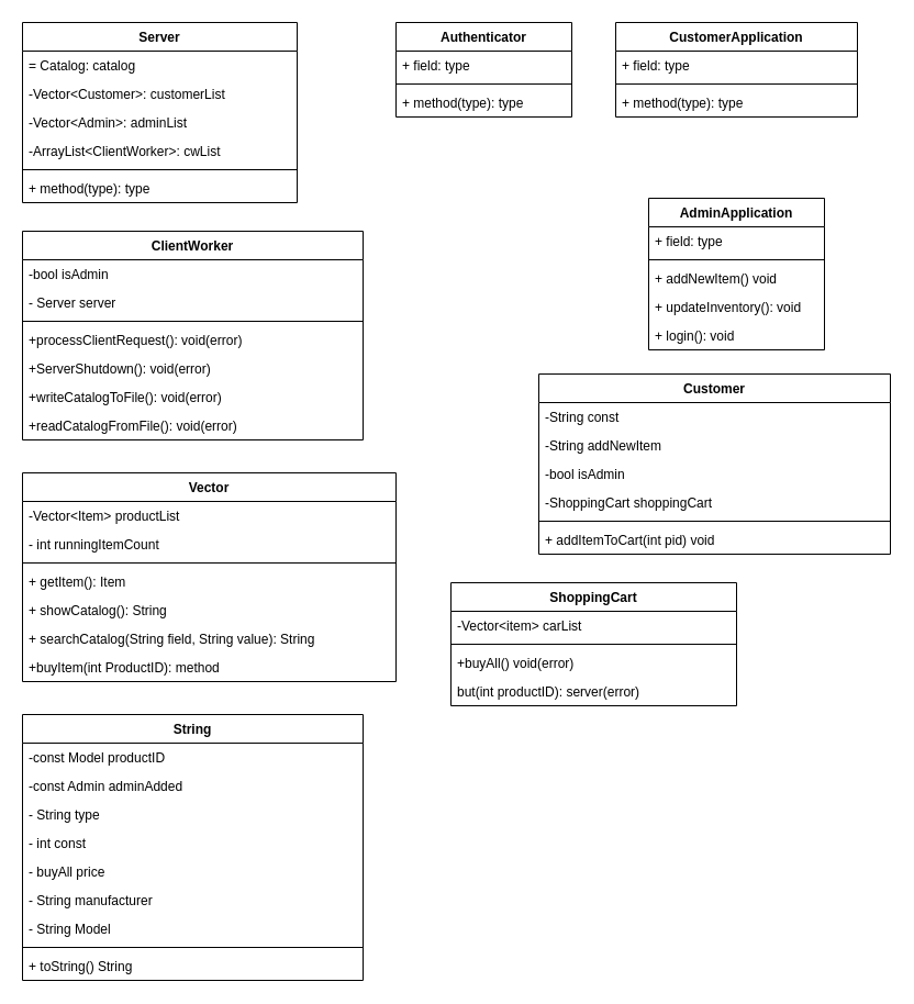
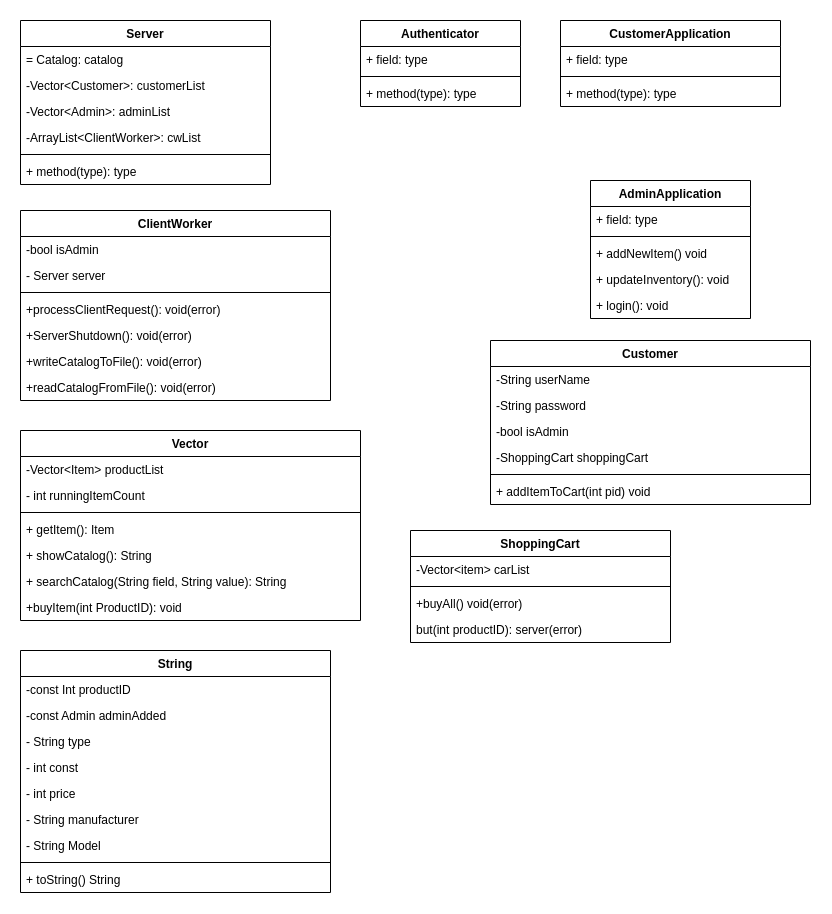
- <mxCell id="36" value="-String const" style="text;strokeColor=none;fillColor=none;align=left;verticalAlign=top;spacingLeft=4;spacingRight=4;overflow=hidden;rotatable=0;points=[[0,0.5],[1,0.5]];portConstraint=eastwest;" vertex="1" parent="35"><mxGeometry y="26" width="320" height="26" as="geometry" /></mxCell>
+ <mxCell id="36" value="-String userName" style="text;strokeColor=none;fillColor=none;align=left;verticalAlign=top;spacingLeft=4;spacingRight=4;overflow=hidden;rotatable=0;points=[[0,0.5],[1,0.5]];portConstraint=eastwest;" vertex="1" parent="35"><mxGeometry y="26" width="320" height="26" as="geometry" /></mxCell>
- <mxCell id="37" value="-String addNewItem" style="text;strokeColor=none;fillColor=none;align=left;verticalAlign=top;spacingLeft=4;spacingRight=4;overflow=hidden;rotatable=0;points=[[0,0.5],[1,0.5]];portConstraint=eastwest;" vertex="1" parent="35"><mxGeometry y="52" width="320" height="26" as="geometry" /></mxCell>
+ <mxCell id="37" value="-String password" style="text;strokeColor=none;fillColor=none;align=left;verticalAlign=top;spacingLeft=4;spacingRight=4;overflow=hidden;rotatable=0;points=[[0,0.5],[1,0.5]];portConstraint=eastwest;" vertex="1" parent="35"><mxGeometry y="52" width="320" height="26" as="geometry" /></mxCell>
- <mxCell id="16" value="+buyItem(int ProductID): method " style="text;strokeColor=none;fillColor=none;align=left;verticalAlign=top;spacingLeft=4;spacingRight=4;overflow=hidden;rotatable=0;points=[[0,0.5],[1,0.5]];portConstraint=eastwest;" vertex="1" parent="9"><mxGeometry y="164" width="340" height="26" as="geometry" /></mxCell>
+ <mxCell id="16" value="+buyItem(int ProductID): void " style="text;strokeColor=none;fillColor=none;align=left;verticalAlign=top;spacingLeft=4;spacingRight=4;overflow=hidden;rotatable=0;points=[[0,0.5],[1,0.5]];portConstraint=eastwest;" vertex="1" parent="9"><mxGeometry y="164" width="340" height="26" as="geometry" /></mxCell>
- <mxCell id="18" value="-const Model productID" style="text;strokeColor=none;fillColor=none;align=left;verticalAlign=top;spacingLeft=4;spacingRight=4;overflow=hidden;rotatable=0;points=[[0,0.5],[1,0.5]];portConstraint=eastwest;" vertex="1" parent="17"><mxGeometry y="26" width="310" height="26" as="geometry" /></mxCell>
+ <mxCell id="18" value="-const Int productID" style="text;strokeColor=none;fillColor=none;align=left;verticalAlign=top;spacingLeft=4;spacingRight=4;overflow=hidden;rotatable=0;points=[[0,0.5],[1,0.5]];portConstraint=eastwest;" vertex="1" parent="17"><mxGeometry y="26" width="310" height="26" as="geometry" /></mxCell>
- <mxCell id="22" value="- buyAll price" style="text;strokeColor=none;fillColor=none;align=left;verticalAlign=top;spacingLeft=4;spacingRight=4;overflow=hidden;rotatable=0;points=[[0,0.5],[1,0.5]];portConstraint=eastwest;" vertex="1" parent="17"><mxGeometry y="130" width="310" height="26" as="geometry" /></mxCell>
+ <mxCell id="22" value="- int price" style="text;strokeColor=none;fillColor=none;align=left;verticalAlign=top;spacingLeft=4;spacingRight=4;overflow=hidden;rotatable=0;points=[[0,0.5],[1,0.5]];portConstraint=eastwest;" vertex="1" parent="17"><mxGeometry y="130" width="310" height="26" as="geometry" /></mxCell>
